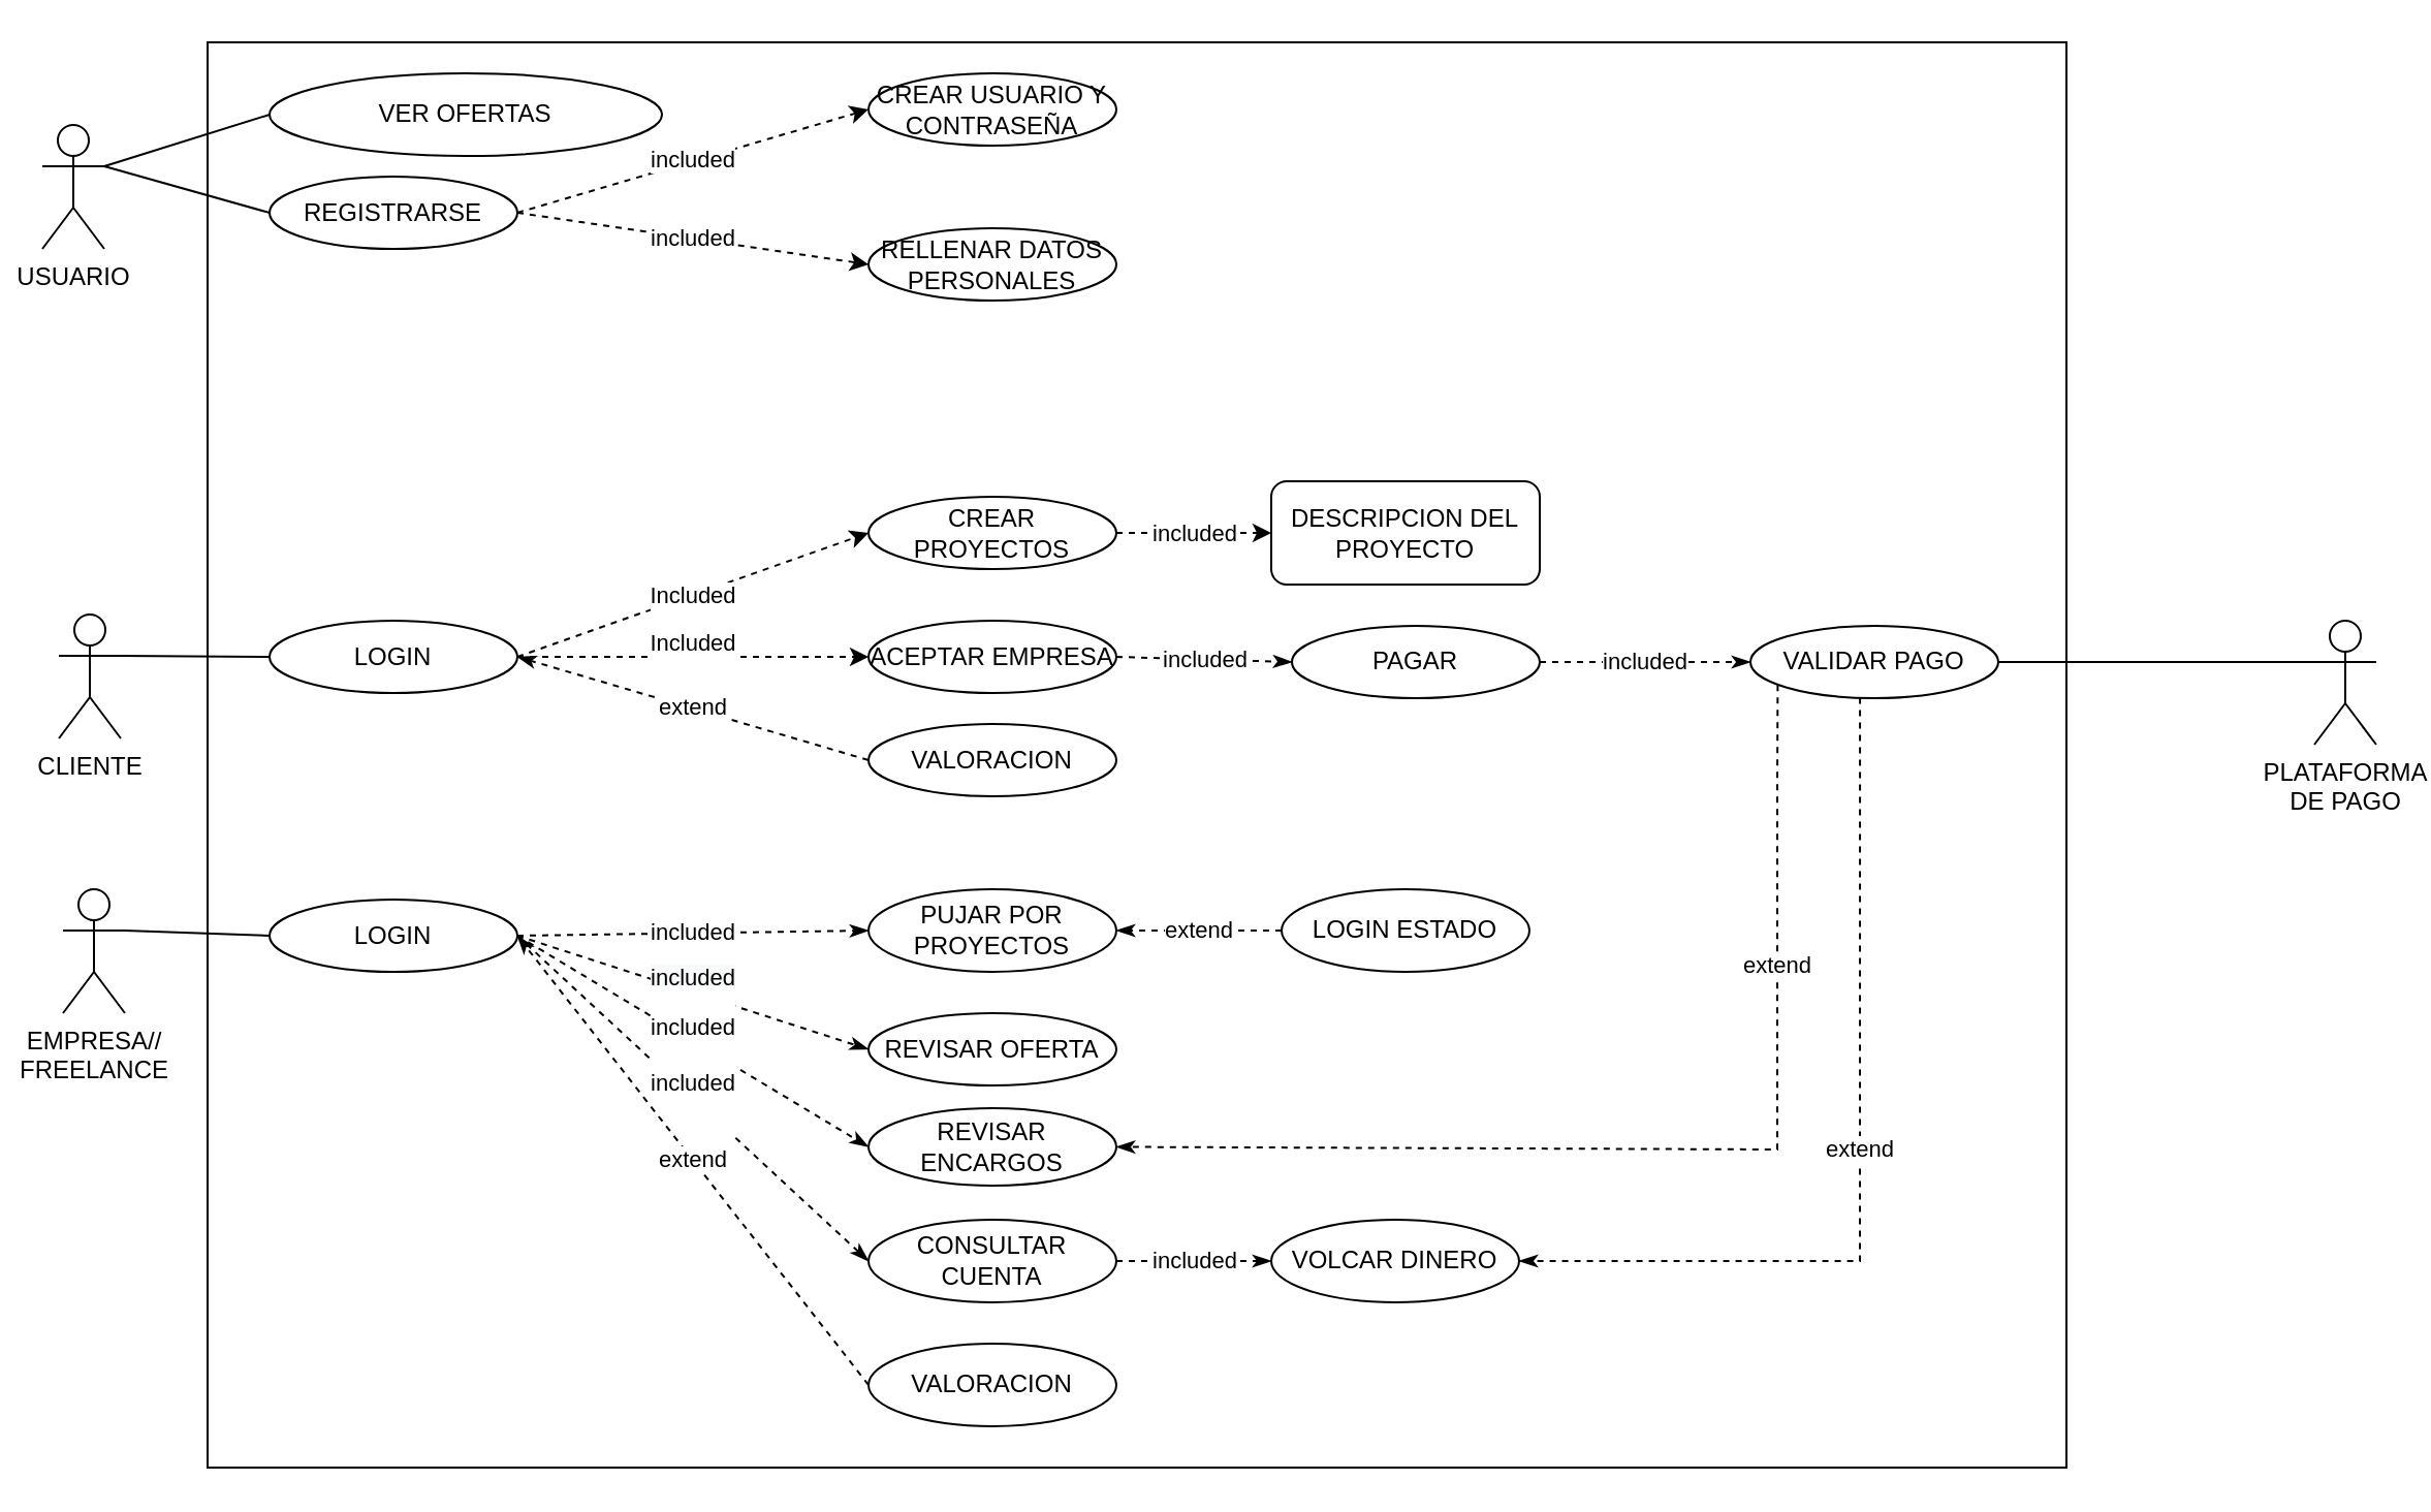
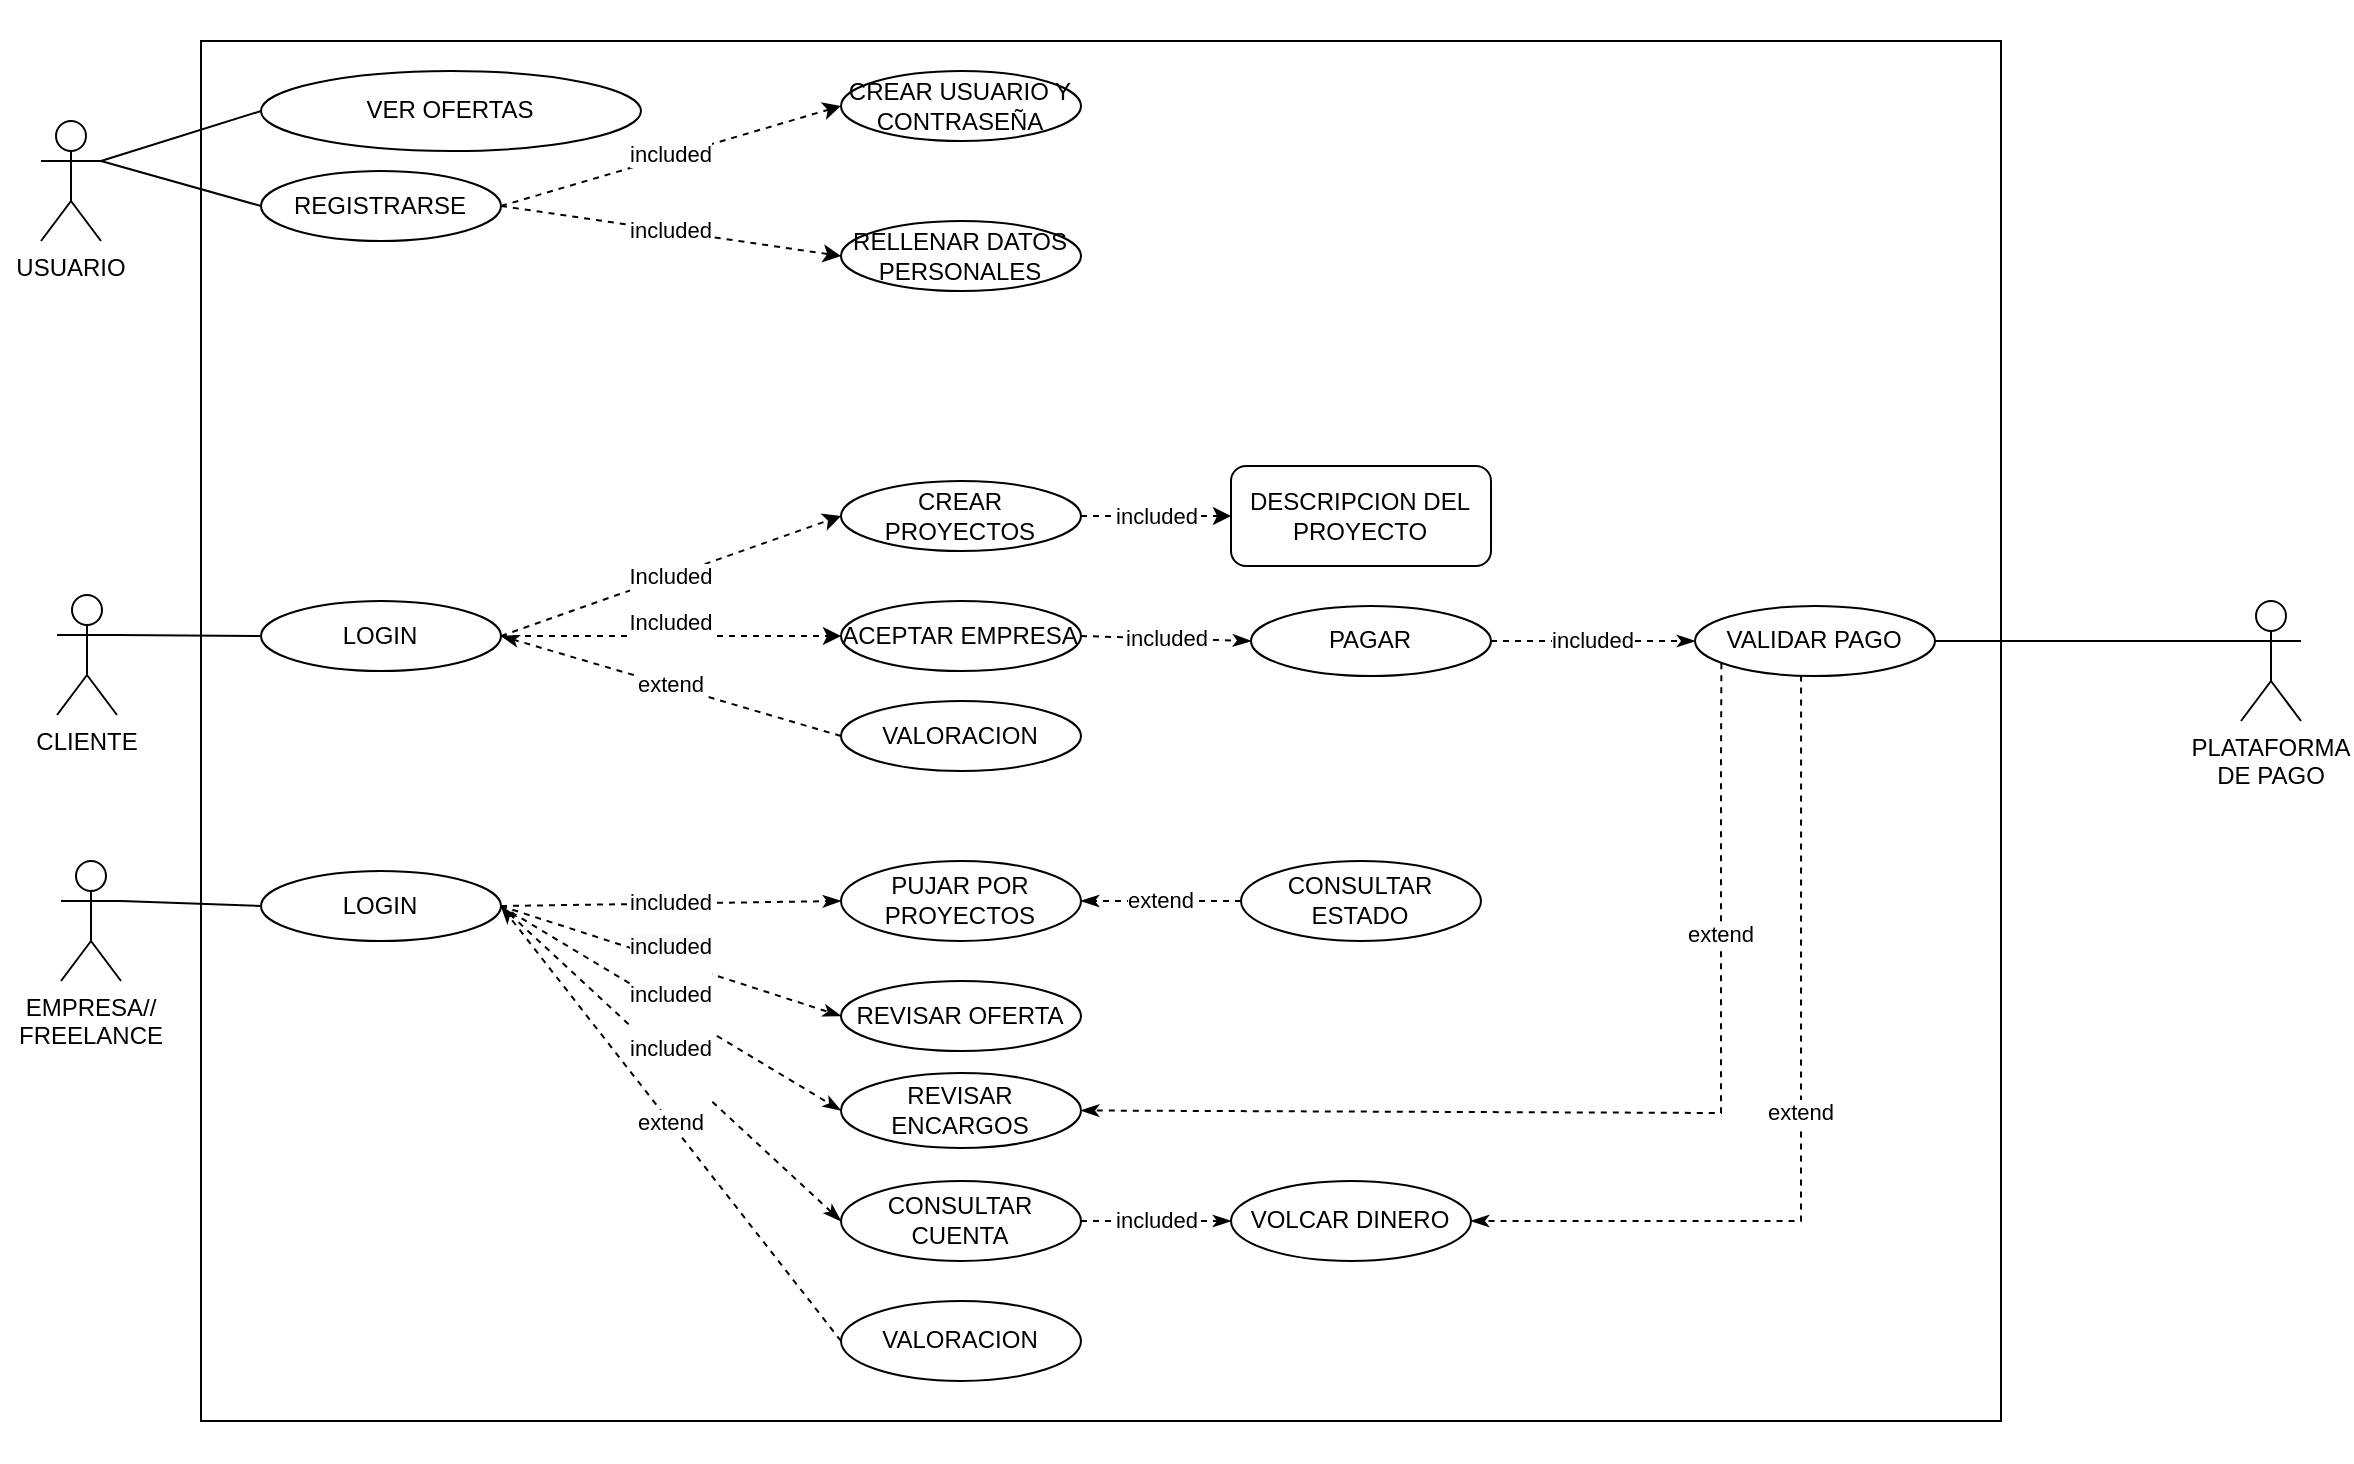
- <mxCell id="41" value="LOGIN ESTADO" style="ellipse;whiteSpace=wrap;html=1;fillColor=none;" parent="1" vertex="1"><mxGeometry x="620" y="430" width="120" height="40" as="geometry" /></mxCell>
+ <mxCell id="41" value="CONSULTAR ESTADO" style="ellipse;whiteSpace=wrap;html=1;fillColor=none;" parent="1" vertex="1"><mxGeometry x="620" y="430" width="120" height="40" as="geometry" /></mxCell>
